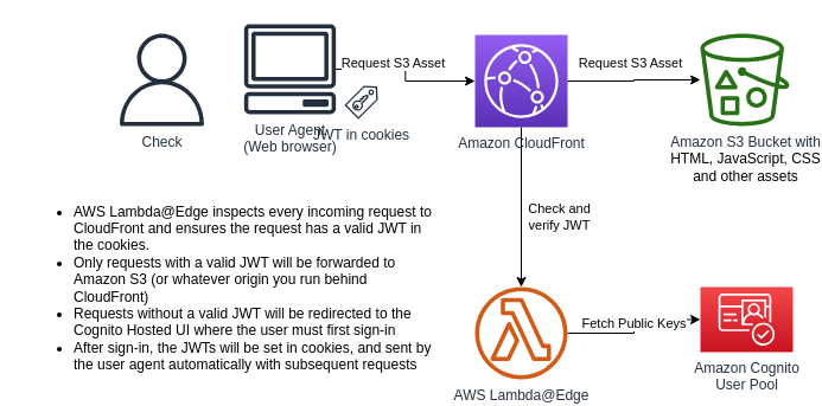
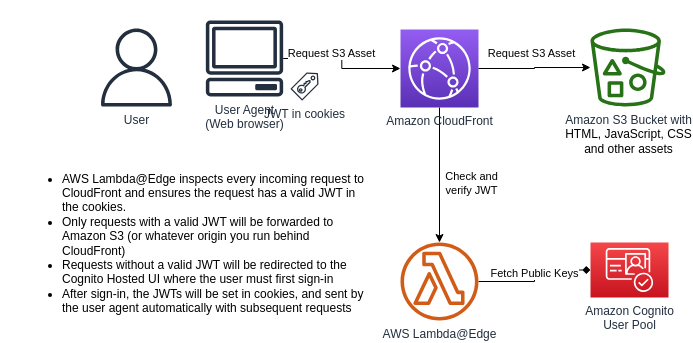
- <mxCell id="12" value="Check" style="outlineConnect=0;fontColor=#232F3E;gradientColor=none;fillColor=#232F3E;strokeColor=none;dashed=0;verticalLabelPosition=bottom;verticalAlign=top;align=center;html=1;fontSize=12;fontStyle=0;aspect=fixed;pointerEvents=1;shape=mxgraph.aws4.user;" parent="1" vertex="1"><mxGeometry x="97" y="28" width="78" height="78" as="geometry" /></mxCell>
+ <mxCell id="12" value="User" style="outlineConnect=0;fontColor=#232F3E;gradientColor=none;fillColor=#232F3E;strokeColor=none;dashed=0;verticalLabelPosition=bottom;verticalAlign=top;align=center;html=1;fontSize=12;fontStyle=0;aspect=fixed;pointerEvents=1;shape=mxgraph.aws4.user;" parent="1" vertex="1"><mxGeometry x="97" y="28" width="78" height="78" as="geometry" /></mxCell>
- <mxCell id="8" value="" style="edgeStyle=orthogonalEdgeStyle;rounded=0;orthogonalLoop=1;jettySize=auto;html=1;" parent="1" source="10" target="11" edge="1"><mxGeometry relative="1" as="geometry" /></mxCell>
+ <mxCell id="8" value="" style="edgeStyle=orthogonalEdgeStyle;rounded=0;orthogonalLoop=1;jettySize=auto;html=1;endArrow=diamond;" parent="1" source="10" target="11" edge="1"><mxGeometry relative="1" as="geometry" /></mxCell>
